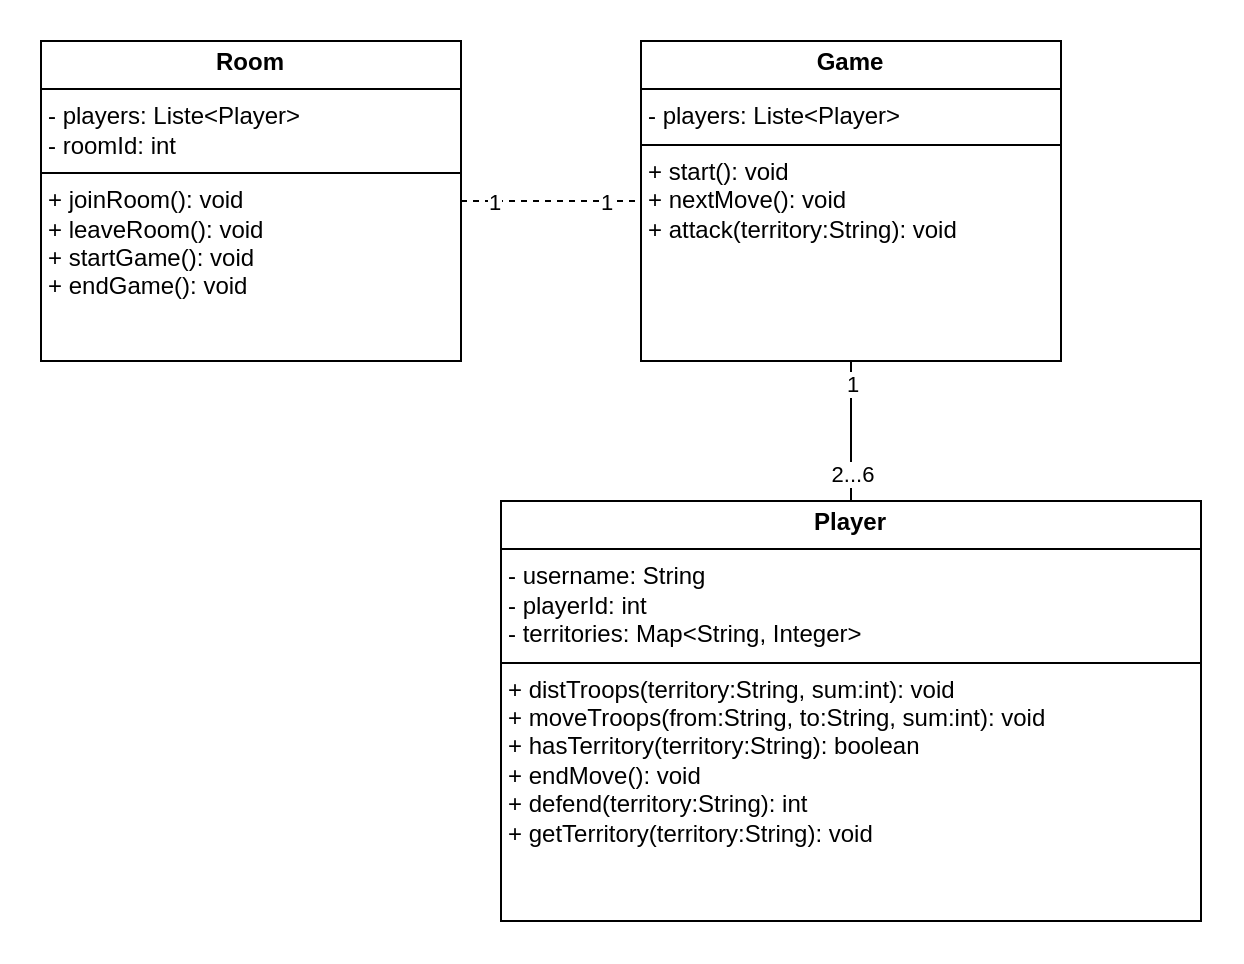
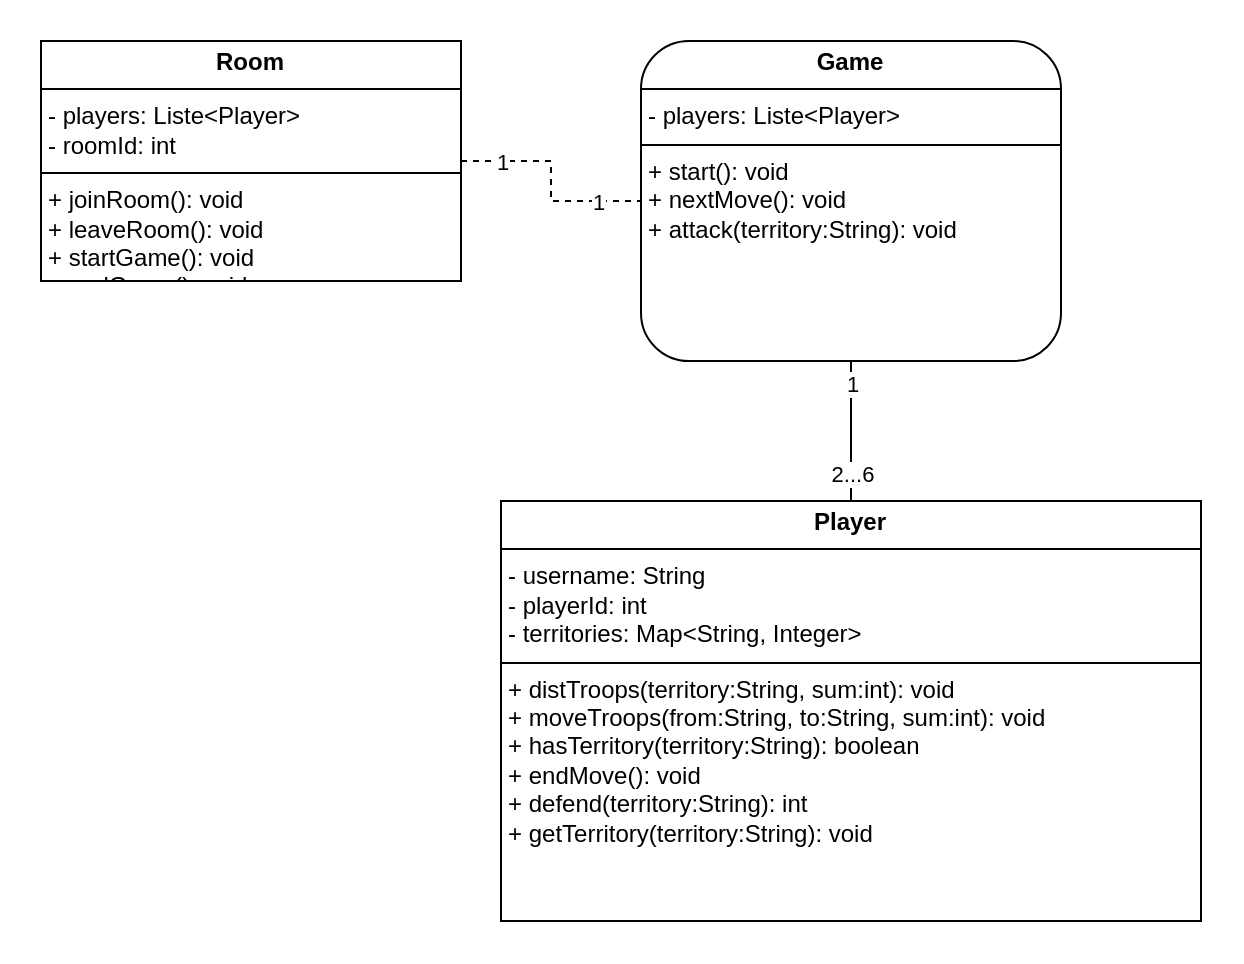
- <mxCell id="5" value="&lt;p style=&quot;margin:0px;margin-top:4px;text-align:center;&quot;&gt;&lt;b&gt;Room&lt;/b&gt;&lt;/p&gt;&lt;hr size=&quot;1&quot; style=&quot;border-style:solid;&quot;&gt;&lt;p style=&quot;margin:0px;margin-left:4px;&quot;&gt;- players: Liste&amp;lt;Player&amp;gt;&lt;/p&gt;&lt;p style=&quot;margin:0px;margin-left:4px;&quot;&gt;- roomId: int&lt;/p&gt;&lt;hr size=&quot;1&quot; style=&quot;border-style:solid;&quot;&gt;&lt;p style=&quot;margin:0px;margin-left:4px;&quot;&gt;+ joinRoom(): void&amp;nbsp;&lt;/p&gt;&lt;p style=&quot;margin:0px;margin-left:4px;&quot;&gt;+ leaveRoom(): void&amp;nbsp;&lt;/p&gt;&lt;p style=&quot;margin:0px;margin-left:4px;&quot;&gt;+ startGame(): void&lt;/p&gt;&lt;p style=&quot;margin:0px;margin-left:4px;&quot;&gt;+ endGame(): void&amp;nbsp;&lt;/p&gt;" style="verticalAlign=top;align=left;overflow=fill;html=1;whiteSpace=wrap;" vertex="1" parent="1"><mxGeometry x="20" y="20" width="210" height="160" as="geometry" /></mxCell>
+ <mxCell id="5" value="&lt;p style=&quot;margin:0px;margin-top:4px;text-align:center;&quot;&gt;&lt;b&gt;Room&lt;/b&gt;&lt;/p&gt;&lt;hr size=&quot;1&quot; style=&quot;border-style:solid;&quot;&gt;&lt;p style=&quot;margin:0px;margin-left:4px;&quot;&gt;- players: Liste&amp;lt;Player&amp;gt;&lt;/p&gt;&lt;p style=&quot;margin:0px;margin-left:4px;&quot;&gt;- roomId: int&lt;/p&gt;&lt;hr size=&quot;1&quot; style=&quot;border-style:solid;&quot;&gt;&lt;p style=&quot;margin:0px;margin-left:4px;&quot;&gt;+ joinRoom(): void&amp;nbsp;&lt;/p&gt;&lt;p style=&quot;margin:0px;margin-left:4px;&quot;&gt;+ leaveRoom(): void&amp;nbsp;&lt;/p&gt;&lt;p style=&quot;margin:0px;margin-left:4px;&quot;&gt;+ startGame(): void&lt;/p&gt;&lt;p style=&quot;margin:0px;margin-left:4px;&quot;&gt;+ endGame(): void&amp;nbsp;&lt;/p&gt;" style="verticalAlign=top;align=left;overflow=fill;html=1;whiteSpace=wrap;" vertex="1" parent="1"><mxGeometry x="20" y="20" width="210" height="120" as="geometry" /></mxCell>
- <mxCell id="10" value="&lt;p style=&quot;margin:0px;margin-top:4px;text-align:center;&quot;&gt;&lt;b&gt;Game&lt;/b&gt;&lt;/p&gt;&lt;hr size=&quot;1&quot; style=&quot;border-style:solid;&quot;&gt;&lt;p style=&quot;margin:0px;margin-left:4px;&quot;&gt;- players: Liste&amp;lt;Player&amp;gt;&lt;/p&gt;&lt;hr size=&quot;1&quot; style=&quot;border-style:solid;&quot;&gt;&lt;p style=&quot;margin:0px;margin-left:4px;&quot;&gt;+ start(): void&lt;/p&gt;&lt;p style=&quot;margin:0px;margin-left:4px;&quot;&gt;+ nextMove(): void&lt;/p&gt;&lt;div&gt;&lt;p style=&quot;margin: 0px 0px 0px 4px;&quot;&gt;&lt;span style=&quot;background-color: transparent; color: light-dark(rgb(0, 0, 0), rgb(255, 255, 255));&quot;&gt;+ attack(territory:String): void&lt;/span&gt;&lt;/p&gt;&lt;p style=&quot;margin: 0px 0px 0px 4px;&quot;&gt;&lt;br&gt;&lt;/p&gt;&lt;/div&gt;&lt;div&gt;&lt;span style=&quot;background-color: transparent; color: light-dark(rgb(0, 0, 0), rgb(255, 255, 255));&quot;&gt;&lt;br&gt;&lt;/span&gt;&lt;/div&gt;&lt;div&gt;&lt;br&gt;&lt;/div&gt;&lt;div&gt;&lt;br&gt;&lt;/div&gt;" style="verticalAlign=top;align=left;overflow=fill;html=1;whiteSpace=wrap;" vertex="1" parent="1"><mxGeometry x="320" y="20" width="210" height="160" as="geometry" /></mxCell>
+ <mxCell id="10" value="&lt;p style=&quot;margin:0px;margin-top:4px;text-align:center;&quot;&gt;&lt;b&gt;Game&lt;/b&gt;&lt;/p&gt;&lt;hr size=&quot;1&quot; style=&quot;border-style:solid;&quot;&gt;&lt;p style=&quot;margin:0px;margin-left:4px;&quot;&gt;- players: Liste&amp;lt;Player&amp;gt;&lt;/p&gt;&lt;hr size=&quot;1&quot; style=&quot;border-style:solid;&quot;&gt;&lt;p style=&quot;margin:0px;margin-left:4px;&quot;&gt;+ start(): void&lt;/p&gt;&lt;p style=&quot;margin:0px;margin-left:4px;&quot;&gt;+ nextMove(): void&lt;/p&gt;&lt;div&gt;&lt;p style=&quot;margin: 0px 0px 0px 4px;&quot;&gt;&lt;span style=&quot;background-color: transparent; color: light-dark(rgb(0, 0, 0), rgb(255, 255, 255));&quot;&gt;+ attack(territory:String): void&lt;/span&gt;&lt;/p&gt;&lt;p style=&quot;margin: 0px 0px 0px 4px;&quot;&gt;&lt;br&gt;&lt;/p&gt;&lt;/div&gt;&lt;div&gt;&lt;span style=&quot;background-color: transparent; color: light-dark(rgb(0, 0, 0), rgb(255, 255, 255));&quot;&gt;&lt;br&gt;&lt;/span&gt;&lt;/div&gt;&lt;div&gt;&lt;br&gt;&lt;/div&gt;&lt;div&gt;&lt;br&gt;&lt;/div&gt;" style="verticalAlign=top;align=left;overflow=fill;html=1;whiteSpace=wrap;rounded=1;" vertex="1" parent="1"><mxGeometry x="320" y="20" width="210" height="160" as="geometry" /></mxCell>
